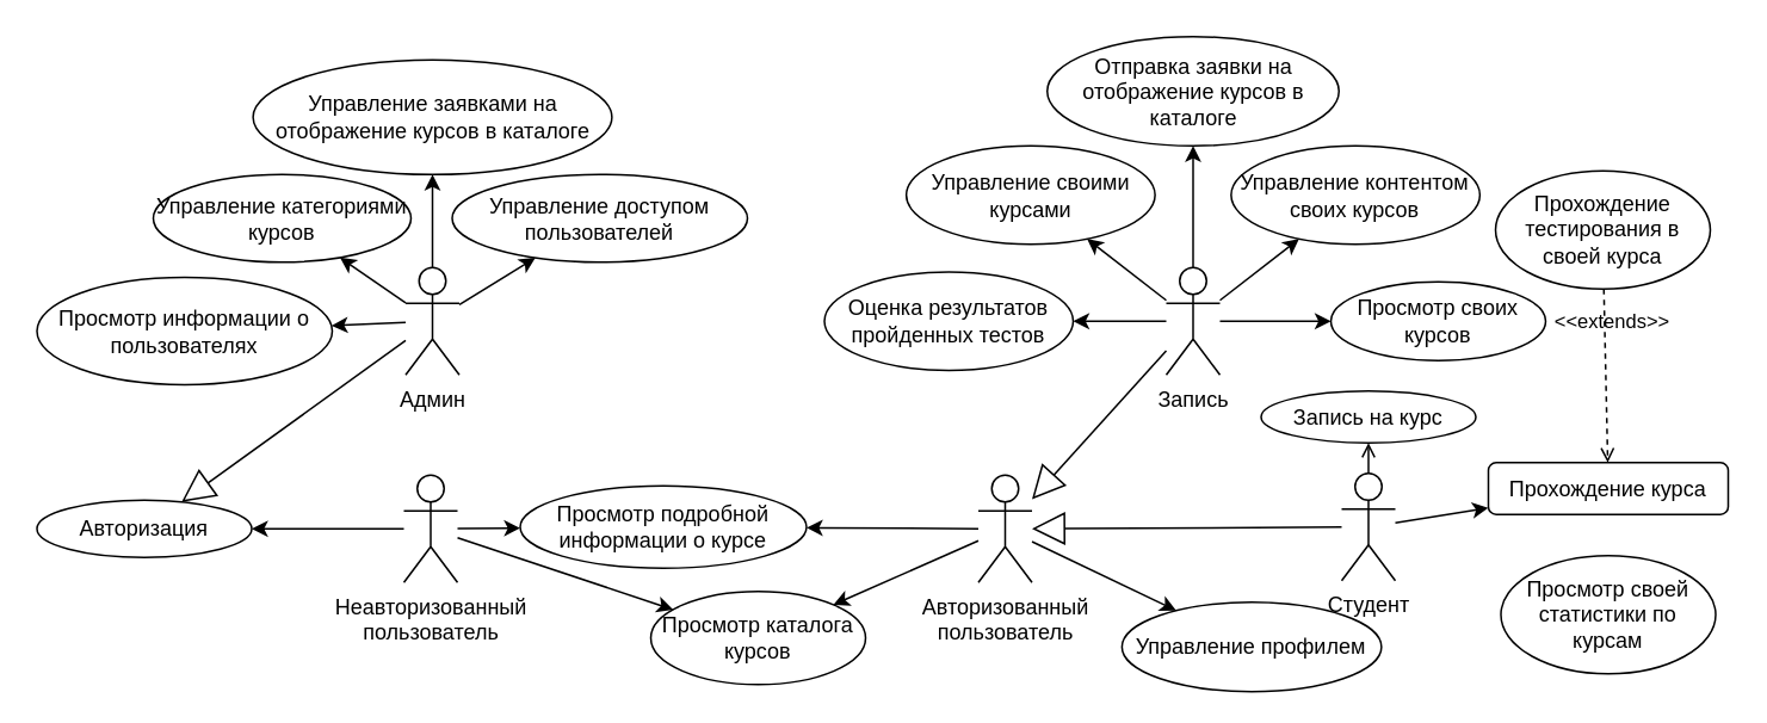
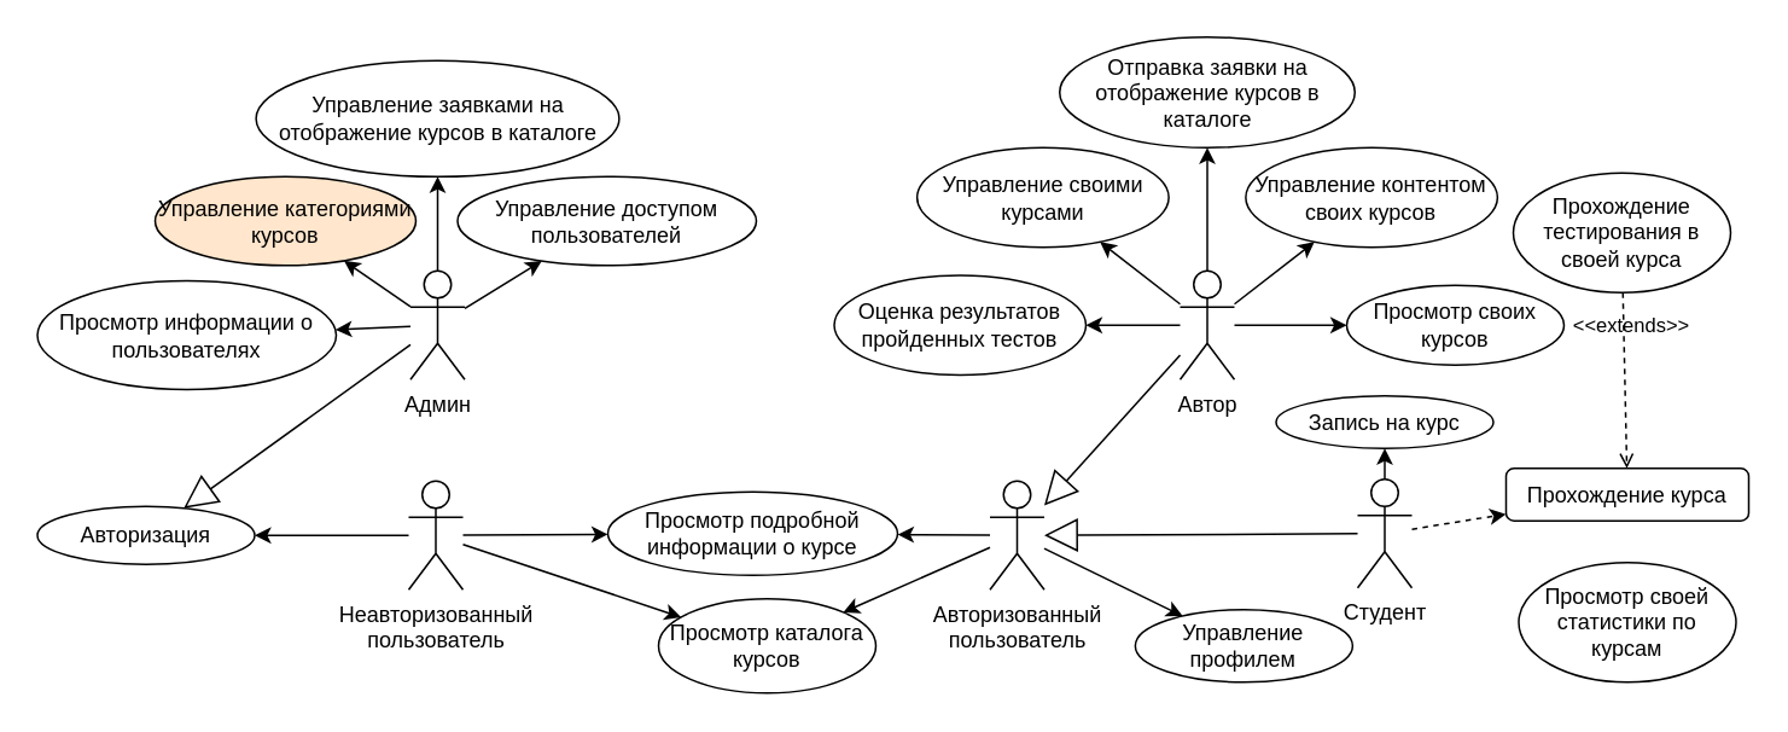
- <mxCell id="38" value="Управление категориями курсов" style="ellipse;whiteSpace=wrap;html=1;" vertex="1" parent="1"><mxGeometry x="85" y="97" width="144" height="49" as="geometry" /></mxCell>
+ <mxCell id="38" value="Управление категориями курсов" style="ellipse;whiteSpace=wrap;html=1;fillColor=#ffe6cc;" vertex="1" parent="1"><mxGeometry x="85" y="97" width="144" height="49" as="geometry" /></mxCell>
- <mxCell id="2" value="Запись" style="shape=umlActor;verticalLabelPosition=bottom;verticalAlign=top;html=1;outlineConnect=0;" vertex="1" parent="1"><mxGeometry x="651" y="149" width="30" height="60" as="geometry" /></mxCell>
+ <mxCell id="2" value="Автор" style="shape=umlActor;verticalLabelPosition=bottom;verticalAlign=top;html=1;outlineConnect=0;" vertex="1" parent="1"><mxGeometry x="651" y="149" width="30" height="60" as="geometry" /></mxCell>
- <mxCell id="20" value="" style="endArrow=open;html=1;rounded=0;" edge="1" parent="1" source="3" target="18"><mxGeometry width="50" height="50" relative="1" as="geometry"><mxPoint x="470" y="145" as="sourcePoint" /><mxPoint x="520" y="95" as="targetPoint" /></mxGeometry></mxCell>
+ <mxCell id="20" value="" style="endArrow=classic;html=1;rounded=0;" edge="1" parent="1" source="3" target="18"><mxGeometry width="50" height="50" relative="1" as="geometry"><mxPoint x="470" y="145" as="sourcePoint" /><mxPoint x="520" y="95" as="targetPoint" /></mxGeometry></mxCell>
- <mxCell id="21" value="" style="endArrow=classic;html=1;rounded=0;" edge="1" parent="1" source="3" target="44"><mxGeometry width="50" height="50" relative="1" as="geometry"><mxPoint x="765" y="143" as="sourcePoint" /><mxPoint x="865" y="49" as="targetPoint" /></mxGeometry></mxCell>
+ <mxCell id="21" value="" style="endArrow=classic;html=1;rounded=0;dashed=1;" edge="1" parent="1" source="3" target="44"><mxGeometry width="50" height="50" relative="1" as="geometry"><mxPoint x="765" y="143" as="sourcePoint" /><mxPoint x="865" y="49" as="targetPoint" /></mxGeometry></mxCell>
- <mxCell id="14" value="Просмотр подробной информации о курсе" style="ellipse;whiteSpace=wrap;html=1;" vertex="1" parent="1"><mxGeometry x="290" y="271" width="160" height="46" as="geometry" /></mxCell>
+ <mxCell id="14" value="Просмотр подробной информации о курсе" style="ellipse;whiteSpace=wrap;html=1;" vertex="1" parent="1"><mxGeometry x="335" y="271" width="160" height="46" as="geometry" /></mxCell>
- <mxCell id="12" value="Управление профилем" style="ellipse;whiteSpace=wrap;html=1;" vertex="1" parent="1"><mxGeometry x="626.25" y="336" width="145" height="50" as="geometry" /></mxCell>
+ <mxCell id="12" value="Управление профилем" style="ellipse;whiteSpace=wrap;html=1;" vertex="1" parent="1"><mxGeometry x="626.25" y="336" width="120" height="40" as="geometry" /></mxCell>
